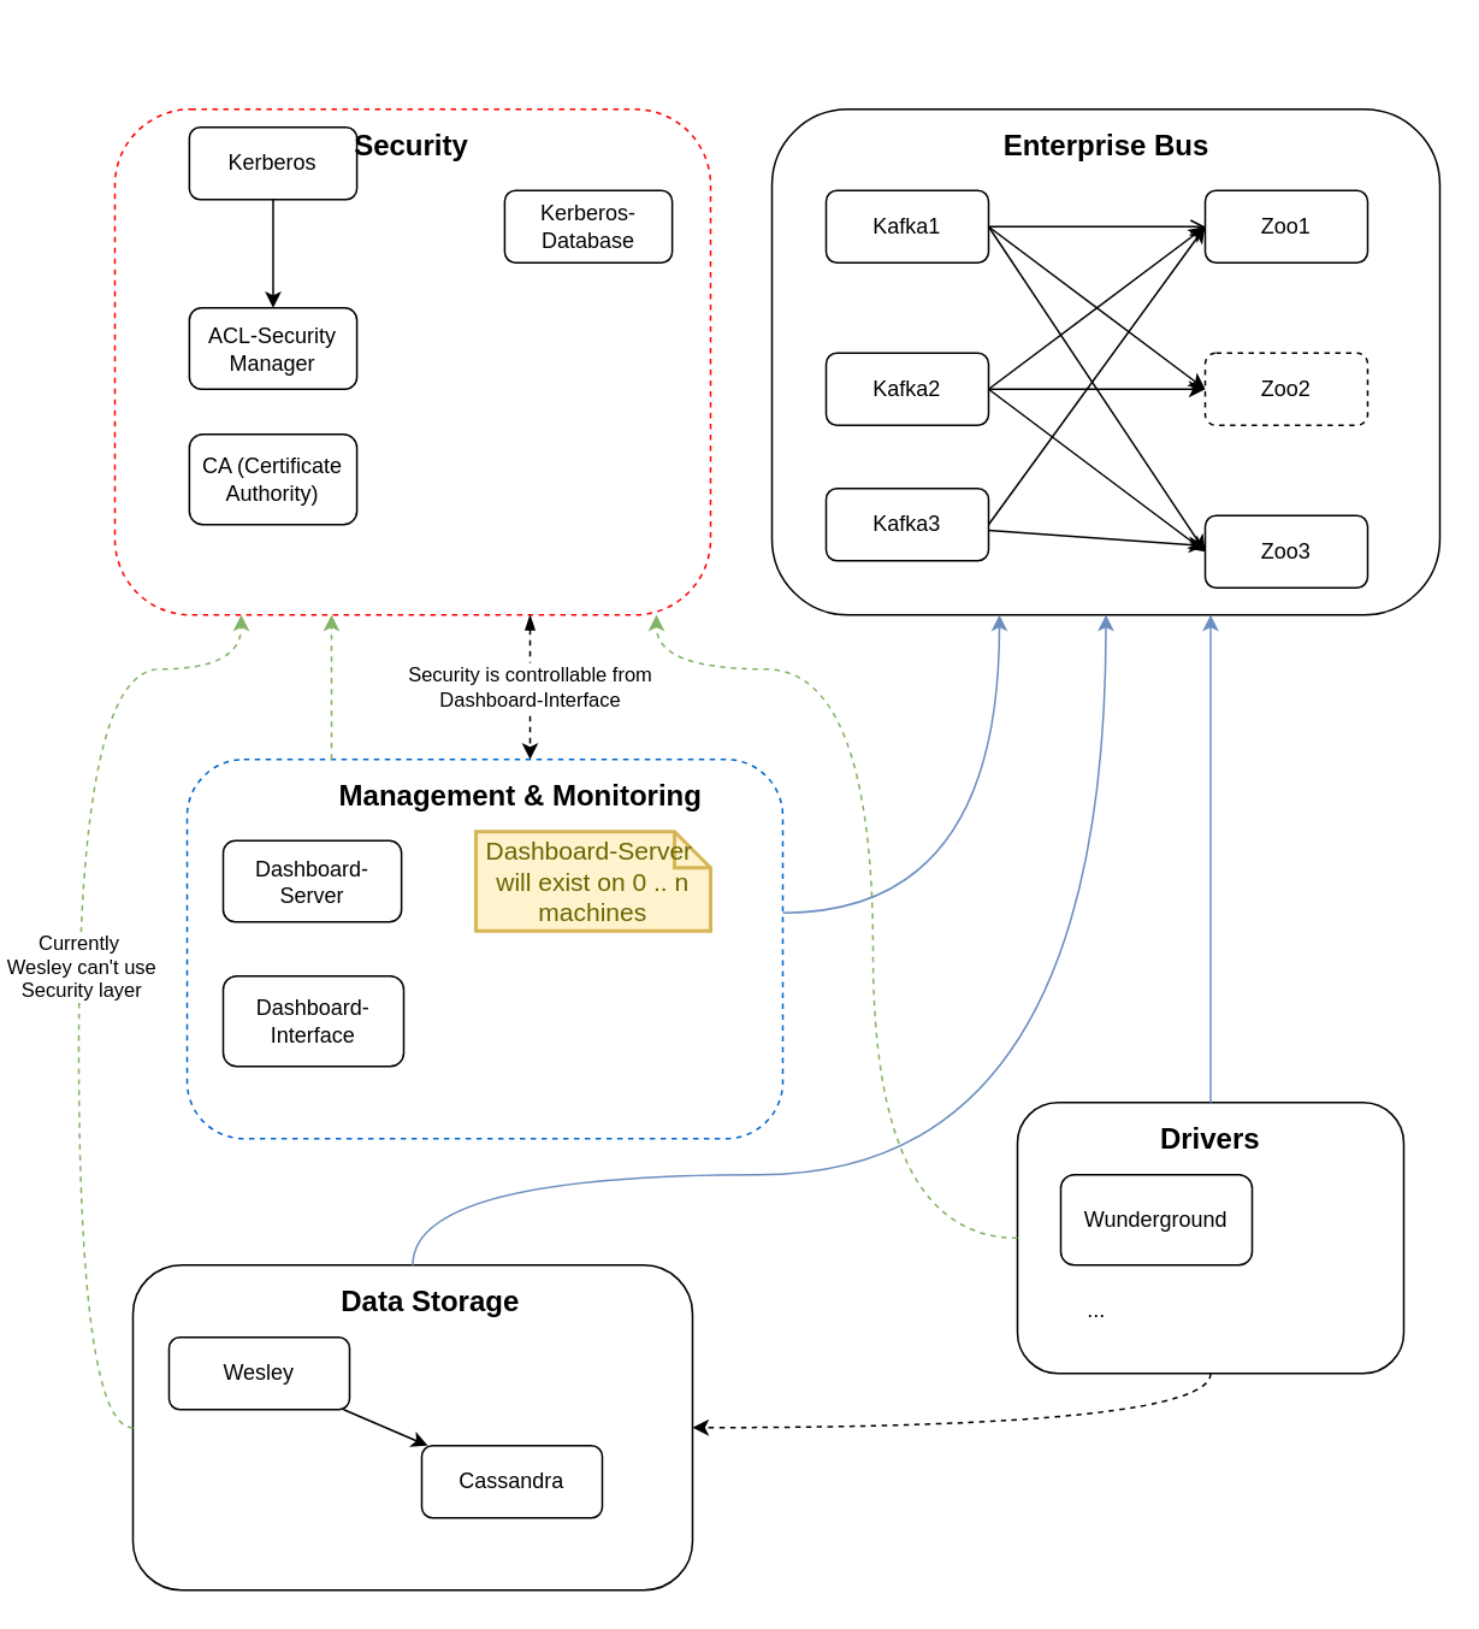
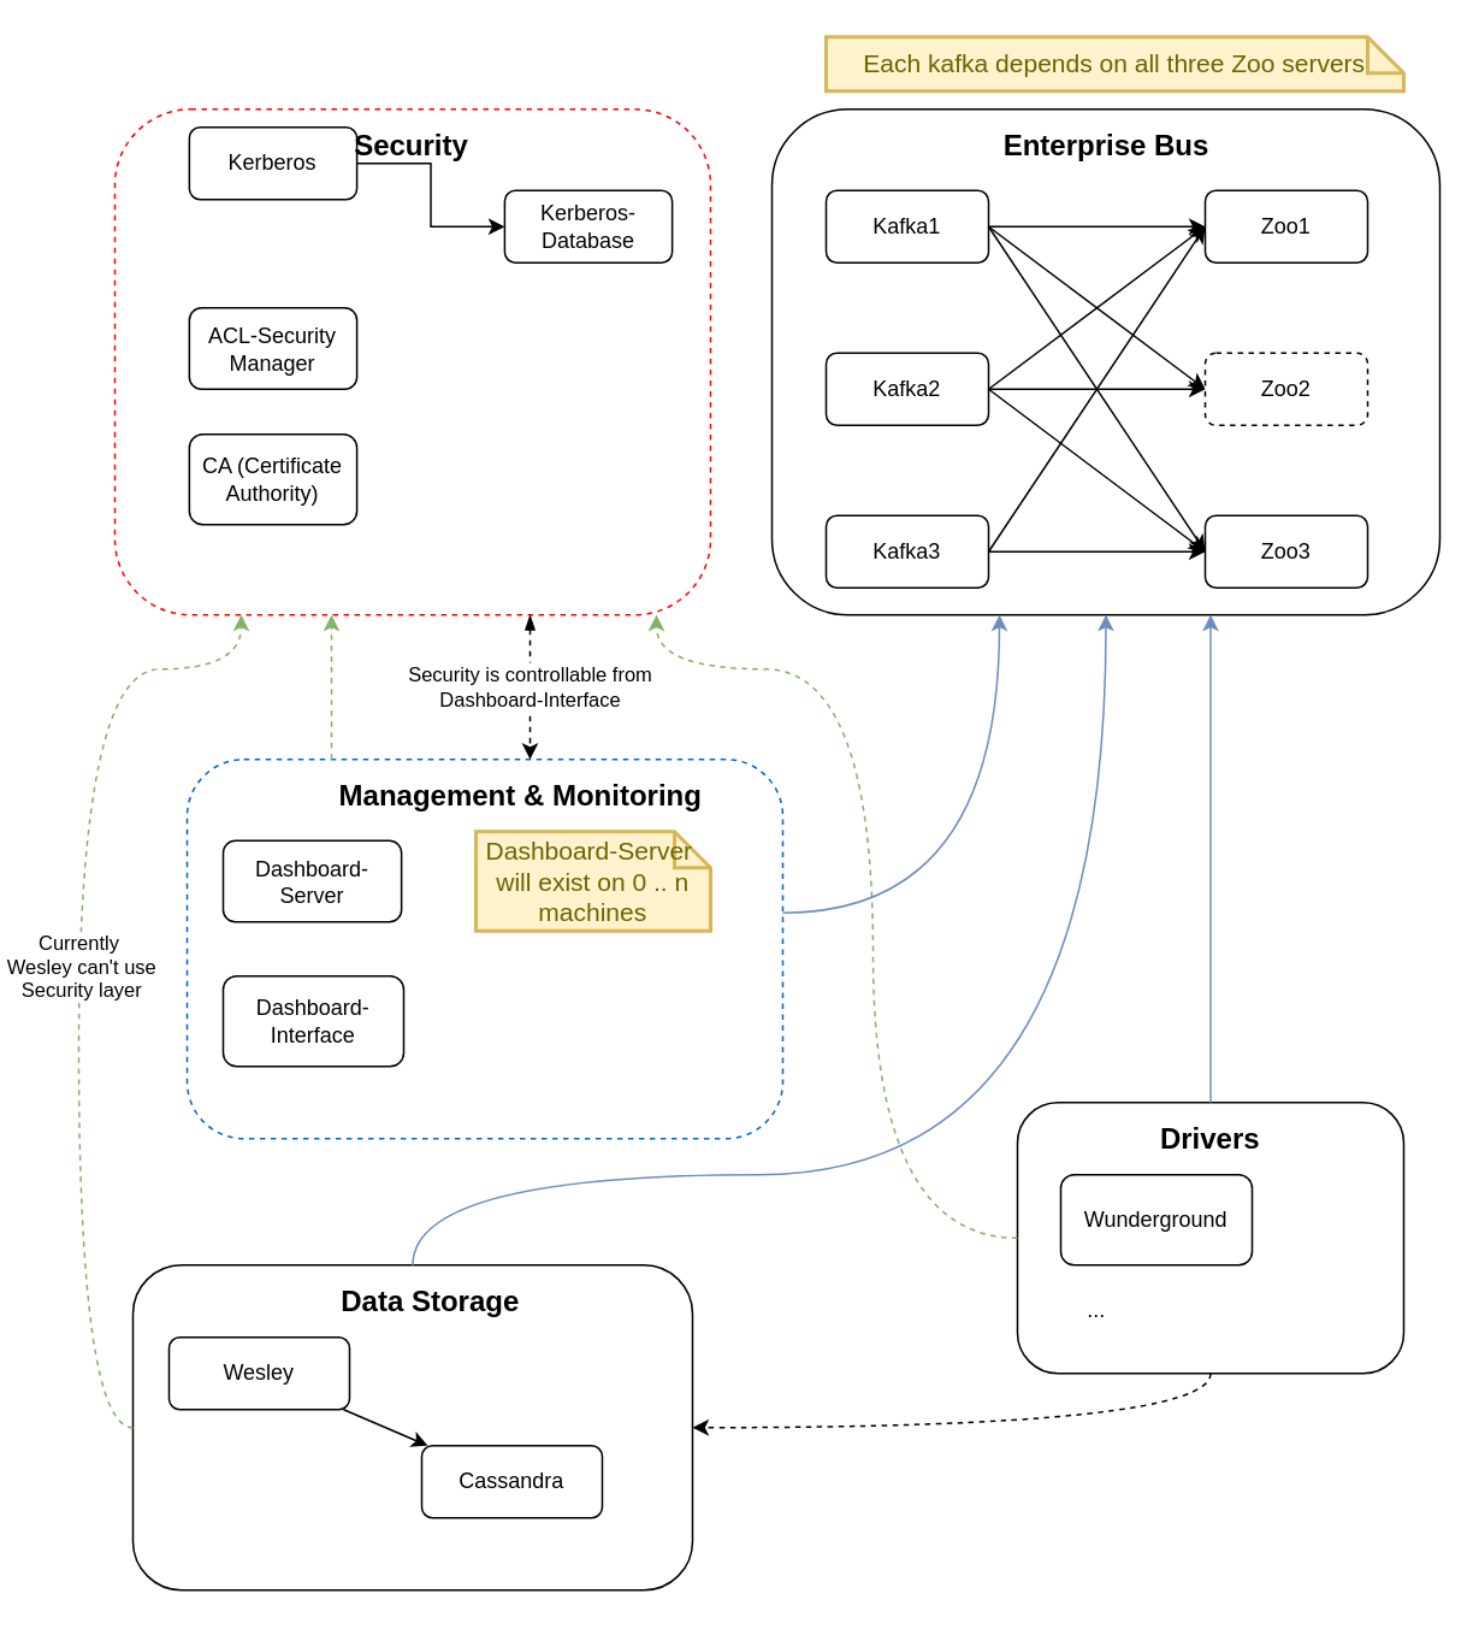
+ <mxCell id="11" value="Each kafka depends on all three Zoo servers" style="shape=note;strokeWidth=2;fontSize=14;size=20;whiteSpace=wrap;html=1;fillColor=#fff2cc;strokeColor=#d6b656;fontColor=#666600;" parent="10" vertex="1"><mxGeometry x="30" width="320" height="30" as="geometry" /></mxCell>
- <mxCell id="17" style="edgeStyle=none;rounded=0;orthogonalLoop=1;jettySize=auto;html=1;endArrow=open;" parent="10" source="13" target="16" edge="1"><mxGeometry relative="1" as="geometry" /></mxCell>
+ <mxCell id="17" style="edgeStyle=none;rounded=0;orthogonalLoop=1;jettySize=auto;html=1;" parent="10" source="13" target="16" edge="1"><mxGeometry relative="1" as="geometry" /></mxCell>
- <mxCell id="9" value="" style="edgeStyle=orthogonalEdgeStyle;rounded=0;orthogonalLoop=1;jettySize=auto;html=1;" parent="2" source="4" target="5" edge="1"><mxGeometry relative="1" as="geometry" /></mxCell>
+ <mxCell id="9" value="" style="edgeStyle=orthogonalEdgeStyle;rounded=0;orthogonalLoop=1;jettySize=auto;html=1;" parent="2" source="4" target="8" edge="1"><mxGeometry relative="1" as="geometry" /></mxCell>
- <mxCell id="15" value="Kafka3" style="rounded=1;whiteSpace=wrap;html=1;strokeColor=#000000;" parent="10" vertex="1"><mxGeometry x="30" y="250" width="90" height="40" as="geometry" /></mxCell>
+ <mxCell id="15" value="Kafka3" style="rounded=1;whiteSpace=wrap;html=1;strokeColor=#000000;" parent="10" vertex="1"><mxGeometry x="30" y="265" width="90" height="40" as="geometry" /></mxCell>
